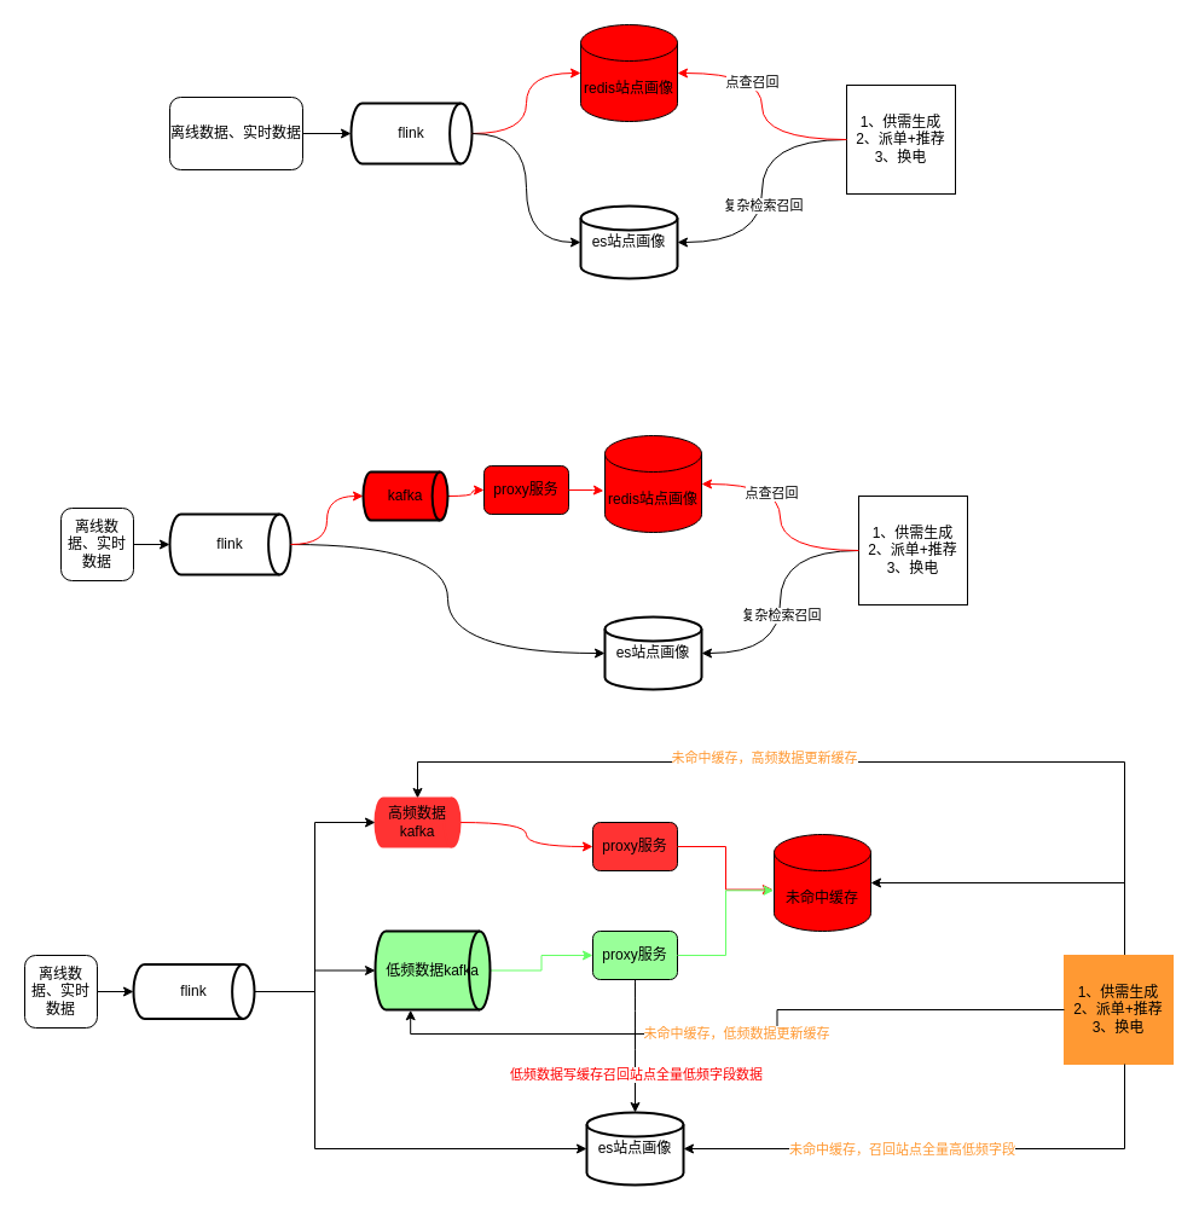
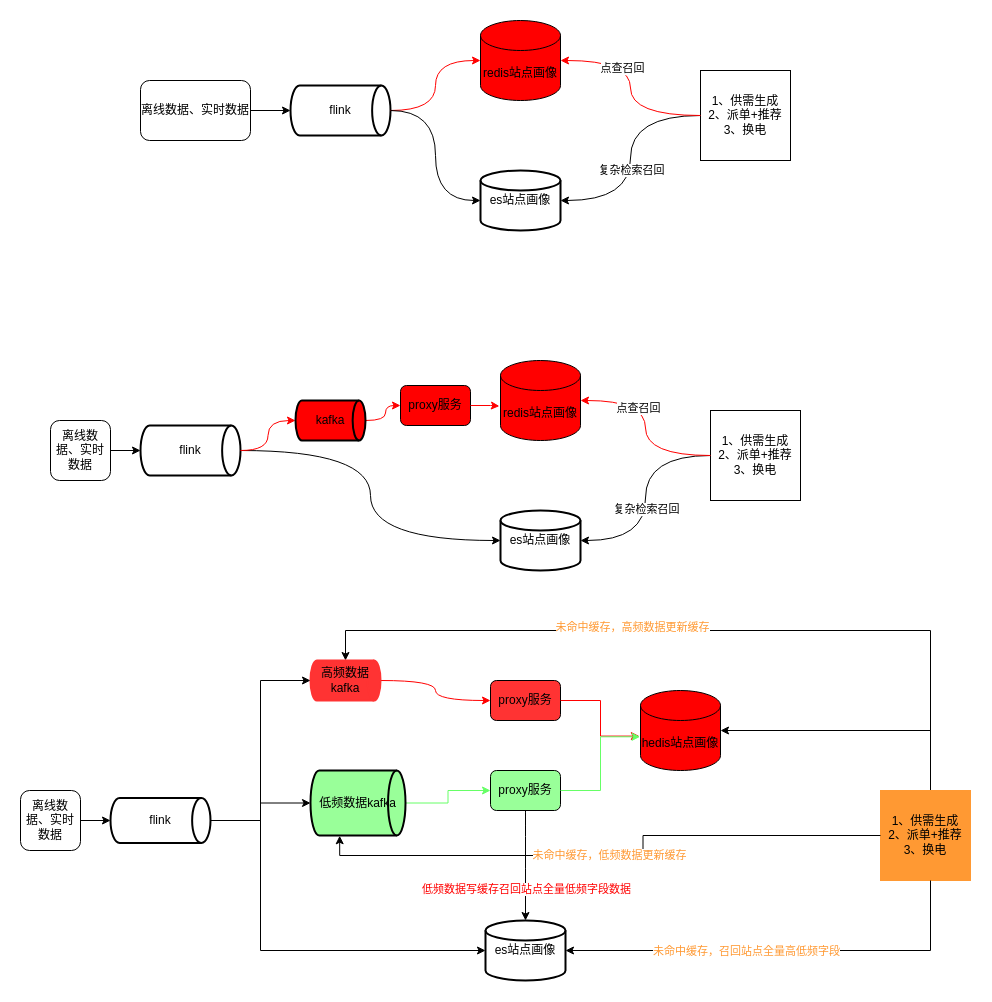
- <mxCell id="29" value="kafka" style="strokeWidth=2;html=1;shape=mxgraph.flowchart.direct_data;whiteSpace=wrap;fillColor=#FF0000;" parent="1" vertex="1"><mxGeometry x="300" y="390" width="70" height="40" as="geometry" /></mxCell>
+ <mxCell id="29" value="kafka" style="strokeWidth=2;html=1;shape=mxgraph.flowchart.direct_data;whiteSpace=wrap;fillColor=#FF0000;" parent="1" vertex="1"><mxGeometry x="295" y="400" width="70" height="40" as="geometry" /></mxCell>
- <mxCell id="31" value="未命中缓存" style="shape=cylinder3;whiteSpace=wrap;html=1;boundedLbl=1;backgroundOutline=1;size=15;fillColor=#FF0000;" parent="1" vertex="1"><mxGeometry x="640" y="690" width="80" height="80" as="geometry" /></mxCell>
+ <mxCell id="31" value="hedis站点画像" style="shape=cylinder3;whiteSpace=wrap;html=1;boundedLbl=1;backgroundOutline=1;size=15;fillColor=#FF0000;" parent="1" vertex="1"><mxGeometry x="640" y="690" width="80" height="80" as="geometry" /></mxCell>
